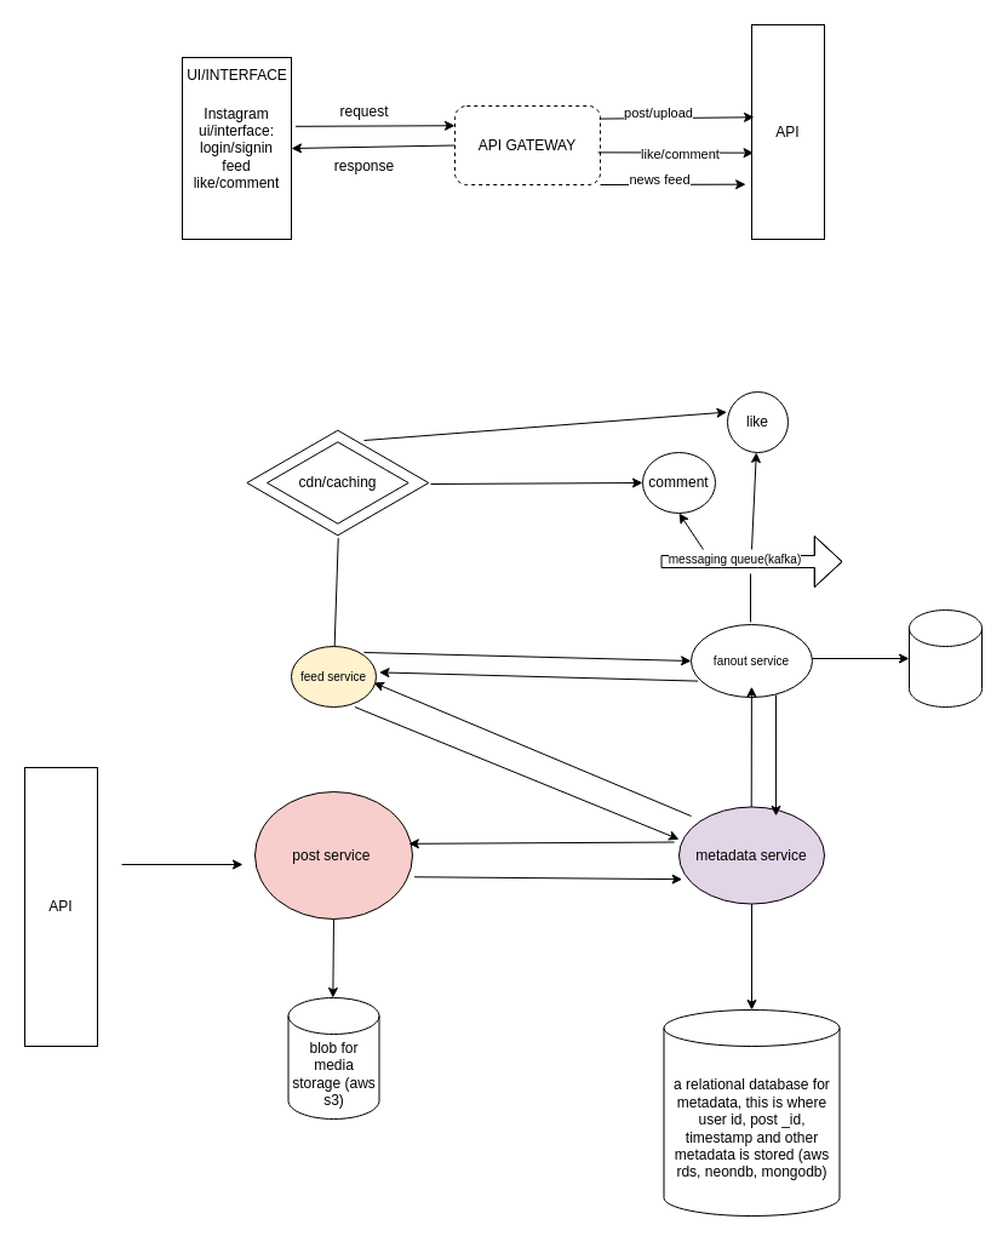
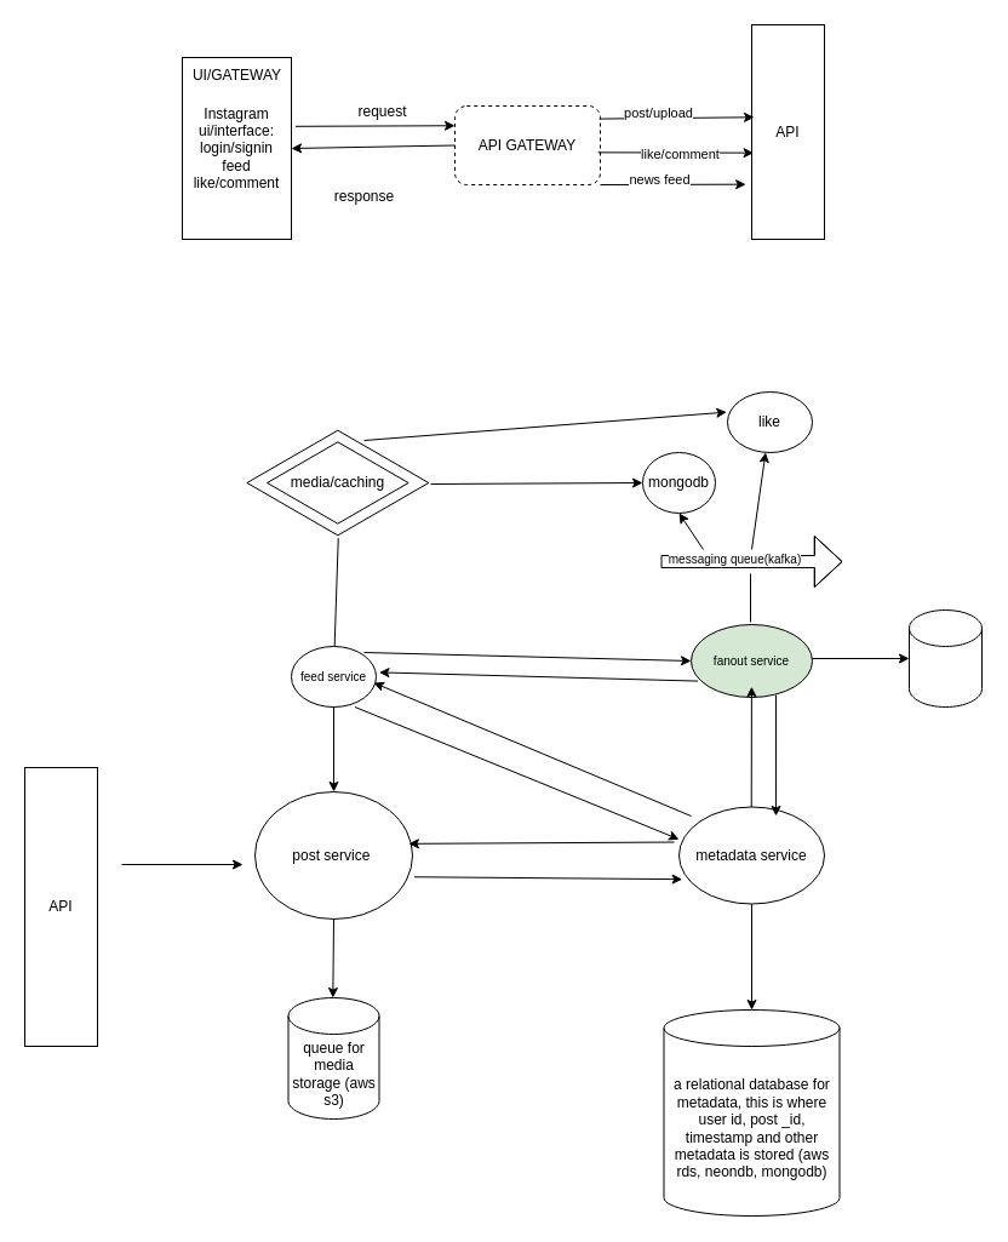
- <mxCell id="3" value="UI/INTERFACE" style="text;html=1;align=center;verticalAlign=middle;resizable=0;points=[];autosize=1;strokeColor=none;fillColor=none;" vertex="1" parent="1"><mxGeometry x="140" y="47" width="110" height="30" as="geometry" /></mxCell>
+ <mxCell id="3" value="UI/GATEWAY" style="text;html=1;align=center;verticalAlign=middle;resizable=0;points=[];autosize=1;strokeColor=none;fillColor=none;" vertex="1" parent="1"><mxGeometry x="140" y="47" width="110" height="30" as="geometry" /></mxCell>
- <mxCell id="7" value="request" style="text;html=1;align=center;verticalAlign=middle;resizable=0;points=[];autosize=1;strokeColor=none;fillColor=none;" vertex="1" parent="1"><mxGeometry x="270" y="77" width="60" height="30" as="geometry" /></mxCell>
+ <mxCell id="7" value="request" style="text;html=1;align=center;verticalAlign=middle;resizable=0;points=[];autosize=1;strokeColor=none;fillColor=none;" vertex="1" parent="1"><mxGeometry x="285" y="77" width="60" height="30" as="geometry" /></mxCell>
- <mxCell id="8" value="response" style="text;html=1;align=center;verticalAlign=middle;resizable=0;points=[];autosize=1;strokeColor=none;fillColor=none;" vertex="1" parent="1"><mxGeometry x="265" y="122" width="70" height="30" as="geometry" /></mxCell>
+ <mxCell id="8" value="response" style="text;html=1;align=center;verticalAlign=middle;resizable=0;points=[];autosize=1;strokeColor=none;fillColor=none;" vertex="1" parent="1"><mxGeometry x="265" y="147" width="70" height="30" as="geometry" /></mxCell>
- <mxCell id="40" value="like" style="ellipse;whiteSpace=wrap;html=1;" vertex="1" parent="1"><mxGeometry x="600" y="323" width="50" height="50" as="geometry" /></mxCell>
+ <mxCell id="40" value="like" style="ellipse;whiteSpace=wrap;html=1;" vertex="1" parent="1"><mxGeometry x="600" y="323" width="70" height="50" as="geometry" /></mxCell>
- <mxCell id="43" value="cdn/caching" style="html=1;whiteSpace=wrap;aspect=fixed;shape=isoRectangle;" vertex="1" parent="1"><mxGeometry x="220" y="363" width="116.67" height="70" as="geometry" /></mxCell>
+ <mxCell id="43" value="media/caching" style="html=1;whiteSpace=wrap;aspect=fixed;shape=isoRectangle;" vertex="1" parent="1"><mxGeometry x="220" y="363" width="116.67" height="70" as="geometry" /></mxCell>
- <mxCell id="41" value="comment" style="ellipse;whiteSpace=wrap;html=1;" vertex="1" parent="1"><mxGeometry x="530" y="373" width="60" height="50" as="geometry" /></mxCell>
+ <mxCell id="41" value="mongodb" style="ellipse;whiteSpace=wrap;html=1;" vertex="1" parent="1"><mxGeometry x="530" y="373" width="60" height="50" as="geometry" /></mxCell>
- <mxCell id="28" value="&lt;font size=&quot;1&quot;&gt;fanout service&lt;/font&gt;" style="ellipse;whiteSpace=wrap;html=1;" vertex="1" parent="1"><mxGeometry x="570" y="515" width="100" height="60" as="geometry" /></mxCell>
+ <mxCell id="28" value="&lt;font size=&quot;1&quot;&gt;fanout service&lt;/font&gt;" style="ellipse;whiteSpace=wrap;html=1;fillColor=#d5e8d4;" vertex="1" parent="1"><mxGeometry x="570" y="515" width="100" height="60" as="geometry" /></mxCell>
- <mxCell id="26" value="&lt;font size=&quot;1&quot;&gt;feed service&lt;/font&gt;" style="ellipse;whiteSpace=wrap;html=1;fillColor=#fff2cc;" vertex="1" parent="1"><mxGeometry x="240" y="533" width="70" height="50" as="geometry" /></mxCell>
+ <mxCell id="26" value="&lt;font size=&quot;1&quot;&gt;feed service&lt;/font&gt;" style="ellipse;whiteSpace=wrap;html=1;" vertex="1" parent="1"><mxGeometry x="240" y="533" width="70" height="50" as="geometry" /></mxCell>
+ <mxCell id="27" value="" style="endArrow=classic;html=1;rounded=0;exitX=0.5;exitY=1;exitDx=0;exitDy=0;entryX=0.5;entryY=0;entryDx=0;entryDy=0;" edge="1" parent="1" source="26" target="18"><mxGeometry width="50" height="50" relative="1" as="geometry"><mxPoint x="250" y="743" as="sourcePoint" /><mxPoint x="300" y="693" as="targetPoint" /></mxGeometry></mxCell>
- <mxCell id="18" value="post service&lt;span style=&quot;background-color: transparent; color: light-dark(rgb(0, 0, 0), rgb(255, 255, 255));&quot;&gt;&amp;nbsp;&lt;/span&gt;" style="ellipse;whiteSpace=wrap;html=1;fillColor=#f8cecc;" vertex="1" parent="1"><mxGeometry x="210" y="653" width="130" height="105" as="geometry" /></mxCell>
+ <mxCell id="18" value="post service&lt;span style=&quot;background-color: transparent; color: light-dark(rgb(0, 0, 0), rgb(255, 255, 255));&quot;&gt;&amp;nbsp;&lt;/span&gt;" style="ellipse;whiteSpace=wrap;html=1;" vertex="1" parent="1"><mxGeometry x="210" y="653" width="130" height="105" as="geometry" /></mxCell>
- <mxCell id="21" value="metadata service" style="ellipse;whiteSpace=wrap;html=1;fillColor=#e1d5e7;" vertex="1" parent="1"><mxGeometry x="560" y="665.5" width="120" height="80" as="geometry" /></mxCell>
+ <mxCell id="21" value="metadata service" style="ellipse;whiteSpace=wrap;html=1;" vertex="1" parent="1"><mxGeometry x="560" y="665.5" width="120" height="80" as="geometry" /></mxCell>
- <mxCell id="20" value="blob for media storage (aws s3)" style="shape=cylinder3;whiteSpace=wrap;html=1;boundedLbl=1;backgroundOutline=1;size=15;" vertex="1" parent="1"><mxGeometry x="237.5" y="823" width="75" height="100" as="geometry" /></mxCell>
+ <mxCell id="20" value="queue for media storage (aws s3)" style="shape=cylinder3;whiteSpace=wrap;html=1;boundedLbl=1;backgroundOutline=1;size=15;" vertex="1" parent="1"><mxGeometry x="237.5" y="823" width="75" height="100" as="geometry" /></mxCell>
